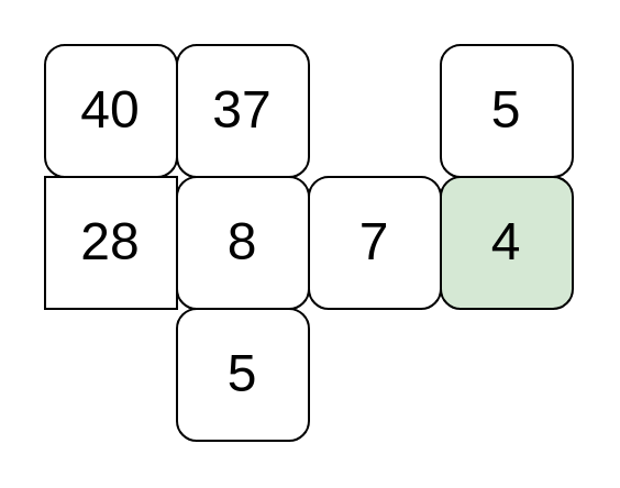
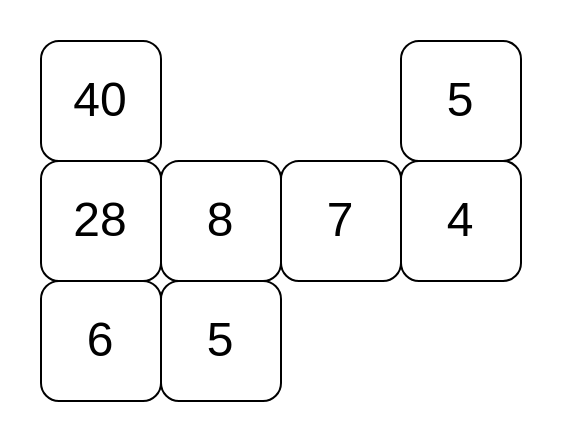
- <mxCell id="3" value="&lt;span style=&quot;font-size: 24px&quot;&gt;37&lt;/span&gt;" style="rounded=1;whiteSpace=wrap;html=1;fillColor=#FFFFFF;" vertex="1" parent="1"><mxGeometry x="80" y="20" width="60" height="60" as="geometry" /></mxCell>
- <mxCell id="5" value="&lt;span style=&quot;font-size: 24px&quot;&gt;28&lt;/span&gt;" style="whiteSpace=wrap;html=1;fillColor=#FFFFFF;rounded=0;" vertex="1" parent="1"><mxGeometry x="20" y="80" width="60" height="60" as="geometry" /></mxCell>
+ <mxCell id="5" value="&lt;span style=&quot;font-size: 24px&quot;&gt;28&lt;/span&gt;" style="rounded=1;whiteSpace=wrap;html=1;fillColor=#FFFFFF;" vertex="1" parent="1"><mxGeometry x="20" y="80" width="60" height="60" as="geometry" /></mxCell>
- <mxCell id="8" value="&lt;span style=&quot;font-size: 24px&quot;&gt;4&lt;/span&gt;" style="rounded=1;whiteSpace=wrap;html=1;fillColor=#d5e8d4;" vertex="1" parent="1"><mxGeometry x="200" y="80" width="60" height="60" as="geometry" /></mxCell>
+ <mxCell id="8" value="&lt;span style=&quot;font-size: 24px&quot;&gt;4&lt;/span&gt;" style="rounded=1;whiteSpace=wrap;html=1;fillColor=#FFFFFF;" vertex="1" parent="1"><mxGeometry x="200" y="80" width="60" height="60" as="geometry" /></mxCell>
+ <mxCell id="9" value="&lt;span style=&quot;font-size: 24px&quot;&gt;6&lt;/span&gt;" style="rounded=1;whiteSpace=wrap;html=1;fillColor=#FFFFFF;" vertex="1" parent="1"><mxGeometry x="20" y="140" width="60" height="60" as="geometry" /></mxCell>
